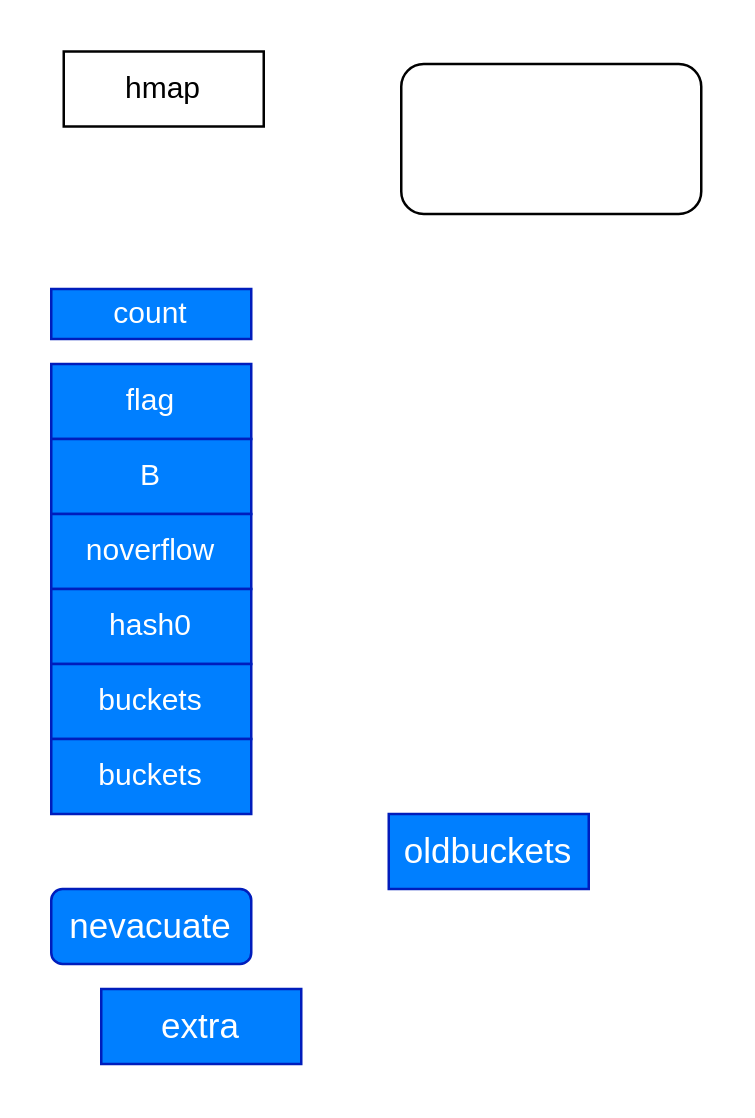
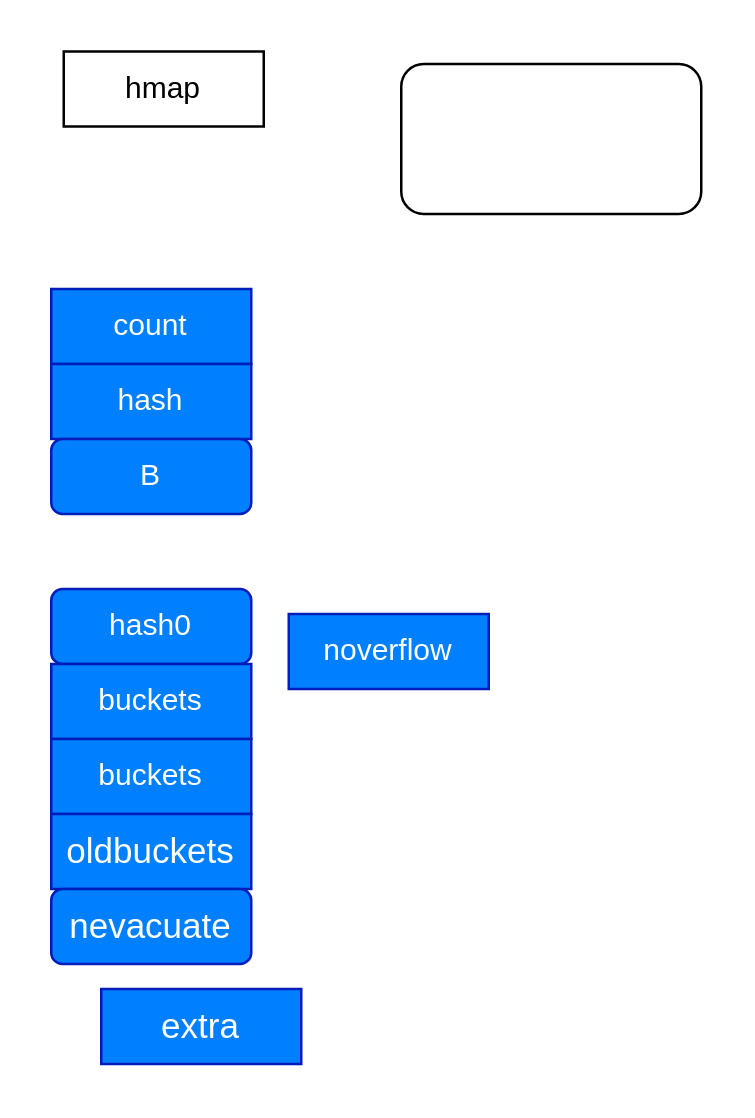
- <mxCell id="4" value="count" style="rounded=0;whiteSpace=wrap;html=1;fillColor=#007FFF;strokeColor=#001DBC;fontColor=#ffffff;" vertex="1" parent="1"><mxGeometry x="20" y="115" width="80" height="20" as="geometry" /></mxCell>
+ <mxCell id="4" value="count" style="rounded=0;whiteSpace=wrap;html=1;fillColor=#007FFF;strokeColor=#001DBC;fontColor=#ffffff;" vertex="1" parent="1"><mxGeometry x="20" y="115" width="80" height="30" as="geometry" /></mxCell>
- <mxCell id="5" value="flag" style="rounded=0;whiteSpace=wrap;html=1;fillColor=#007FFF;strokeColor=#001DBC;fontColor=#ffffff;" vertex="1" parent="1"><mxGeometry x="20" y="145" width="80" height="30" as="geometry" /></mxCell>
+ <mxCell id="5" value="hash" style="rounded=0;whiteSpace=wrap;html=1;fillColor=#007FFF;strokeColor=#001DBC;fontColor=#ffffff;" vertex="1" parent="1"><mxGeometry x="20" y="145" width="80" height="30" as="geometry" /></mxCell>
- <mxCell id="6" value="B" style="rounded=0;whiteSpace=wrap;html=1;fillColor=#007FFF;strokeColor=#001DBC;fontColor=#ffffff;" vertex="1" parent="1"><mxGeometry x="20" y="175" width="80" height="30" as="geometry" /></mxCell>
+ <mxCell id="6" value="B" style="whiteSpace=wrap;html=1;fillColor=#007FFF;strokeColor=#001DBC;fontColor=#ffffff;rounded=1;" vertex="1" parent="1"><mxGeometry x="20" y="175" width="80" height="30" as="geometry" /></mxCell>
- <mxCell id="7" value="noverflow" style="rounded=0;whiteSpace=wrap;html=1;fillColor=#007FFF;strokeColor=#001DBC;fontColor=#ffffff;" vertex="1" parent="1"><mxGeometry x="20" y="205" width="80" height="30" as="geometry" /></mxCell>
+ <mxCell id="7" value="noverflow" style="rounded=0;whiteSpace=wrap;html=1;fillColor=#007FFF;strokeColor=#001DBC;fontColor=#ffffff;" vertex="1" parent="1"><mxGeometry x="115" y="245" width="80" height="30" as="geometry" /></mxCell>
- <mxCell id="8" value="hash0" style="rounded=0;whiteSpace=wrap;html=1;fillColor=#007FFF;strokeColor=#001DBC;fontColor=#ffffff;" vertex="1" parent="1"><mxGeometry x="20" y="235" width="80" height="30" as="geometry" /></mxCell>
+ <mxCell id="8" value="hash0" style="whiteSpace=wrap;html=1;fillColor=#007FFF;strokeColor=#001DBC;fontColor=#ffffff;rounded=1;" vertex="1" parent="1"><mxGeometry x="20" y="235" width="80" height="30" as="geometry" /></mxCell>
- <mxCell id="11" value="&lt;div style=&quot;font-size: 14px; line-height: 19px;&quot;&gt;oldbuckets&lt;/div&gt;" style="rounded=0;whiteSpace=wrap;html=1;fillColor=#007FFF;strokeColor=#001DBC;labelBackgroundColor=none;fontColor=#ffffff;" vertex="1" parent="1"><mxGeometry x="155" y="325" width="80" height="30" as="geometry" /></mxCell>
+ <mxCell id="11" value="&lt;div style=&quot;font-size: 14px; line-height: 19px;&quot;&gt;oldbuckets&lt;/div&gt;" style="rounded=0;whiteSpace=wrap;html=1;fillColor=#007FFF;strokeColor=#001DBC;labelBackgroundColor=none;fontColor=#ffffff;" vertex="1" parent="1"><mxGeometry x="20" y="325" width="80" height="30" as="geometry" /></mxCell>
